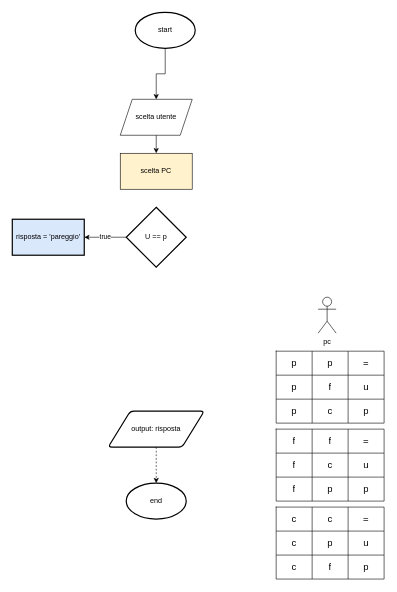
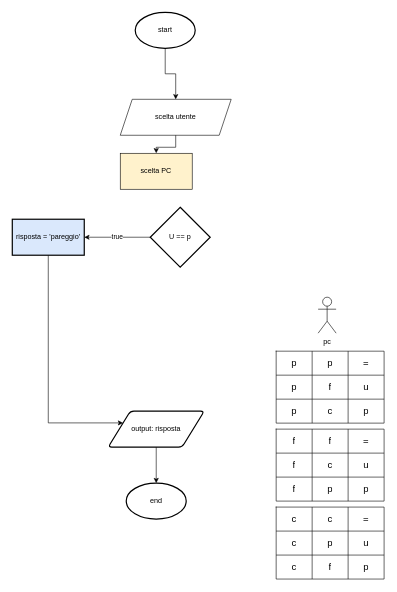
- <mxCell id="7" value="scelta utente" style="shape=parallelogram;perimeter=parallelogramPerimeter;whiteSpace=wrap;html=1;fixedSize=1;" vertex="1" parent="1"><mxGeometry x="200" y="165" width="120" height="60" as="geometry" /></mxCell>
+ <mxCell id="7" value="scelta utente" style="shape=parallelogram;perimeter=parallelogramPerimeter;whiteSpace=wrap;html=1;fixedSize=1;" vertex="1" parent="1"><mxGeometry x="200" y="165" width="185" height="60" as="geometry" /></mxCell>
- <mxCell id="11" value="U == p" style="strokeWidth=2;html=1;shape=mxgraph.flowchart.decision;whiteSpace=wrap;" vertex="1" parent="1"><mxGeometry x="210" y="345" width="100" height="100" as="geometry" /></mxCell>
+ <mxCell id="11" value="U == p" style="strokeWidth=2;html=1;shape=mxgraph.flowchart.decision;whiteSpace=wrap;" vertex="1" parent="1"><mxGeometry x="250" y="345" width="100" height="100" as="geometry" /></mxCell>
+ <mxCell id="52" style="edgeStyle=orthogonalEdgeStyle;rounded=0;orthogonalLoop=1;jettySize=auto;html=1;exitX=0.5;exitY=1;exitDx=0;exitDy=0;entryX=0;entryY=0.25;entryDx=0;entryDy=0;" edge="1" parent="1" source="53" target="12"><mxGeometry relative="1" as="geometry"><Array as="points"><mxPoint x="80" y="705" /></Array></mxGeometry></mxCell>
- <mxCell id="4" style="edgeStyle=orthogonalEdgeStyle;rounded=0;orthogonalLoop=1;jettySize=auto;html=1;exitX=0.5;exitY=1;exitDx=0;exitDy=0;exitPerimeter=0;entryX=0.5;entryY=0;entryDx=0;entryDy=0;entryPerimeter=0;dashed=1;" edge="1" parent="1" source="12" target="3"><mxGeometry relative="1" as="geometry" /></mxCell>
+ <mxCell id="4" style="edgeStyle=orthogonalEdgeStyle;rounded=0;orthogonalLoop=1;jettySize=auto;html=1;exitX=0.5;exitY=1;exitDx=0;exitDy=0;exitPerimeter=0;entryX=0.5;entryY=0;entryDx=0;entryDy=0;entryPerimeter=0;" edge="1" parent="1" source="12" target="3"><mxGeometry relative="1" as="geometry" /></mxCell>
